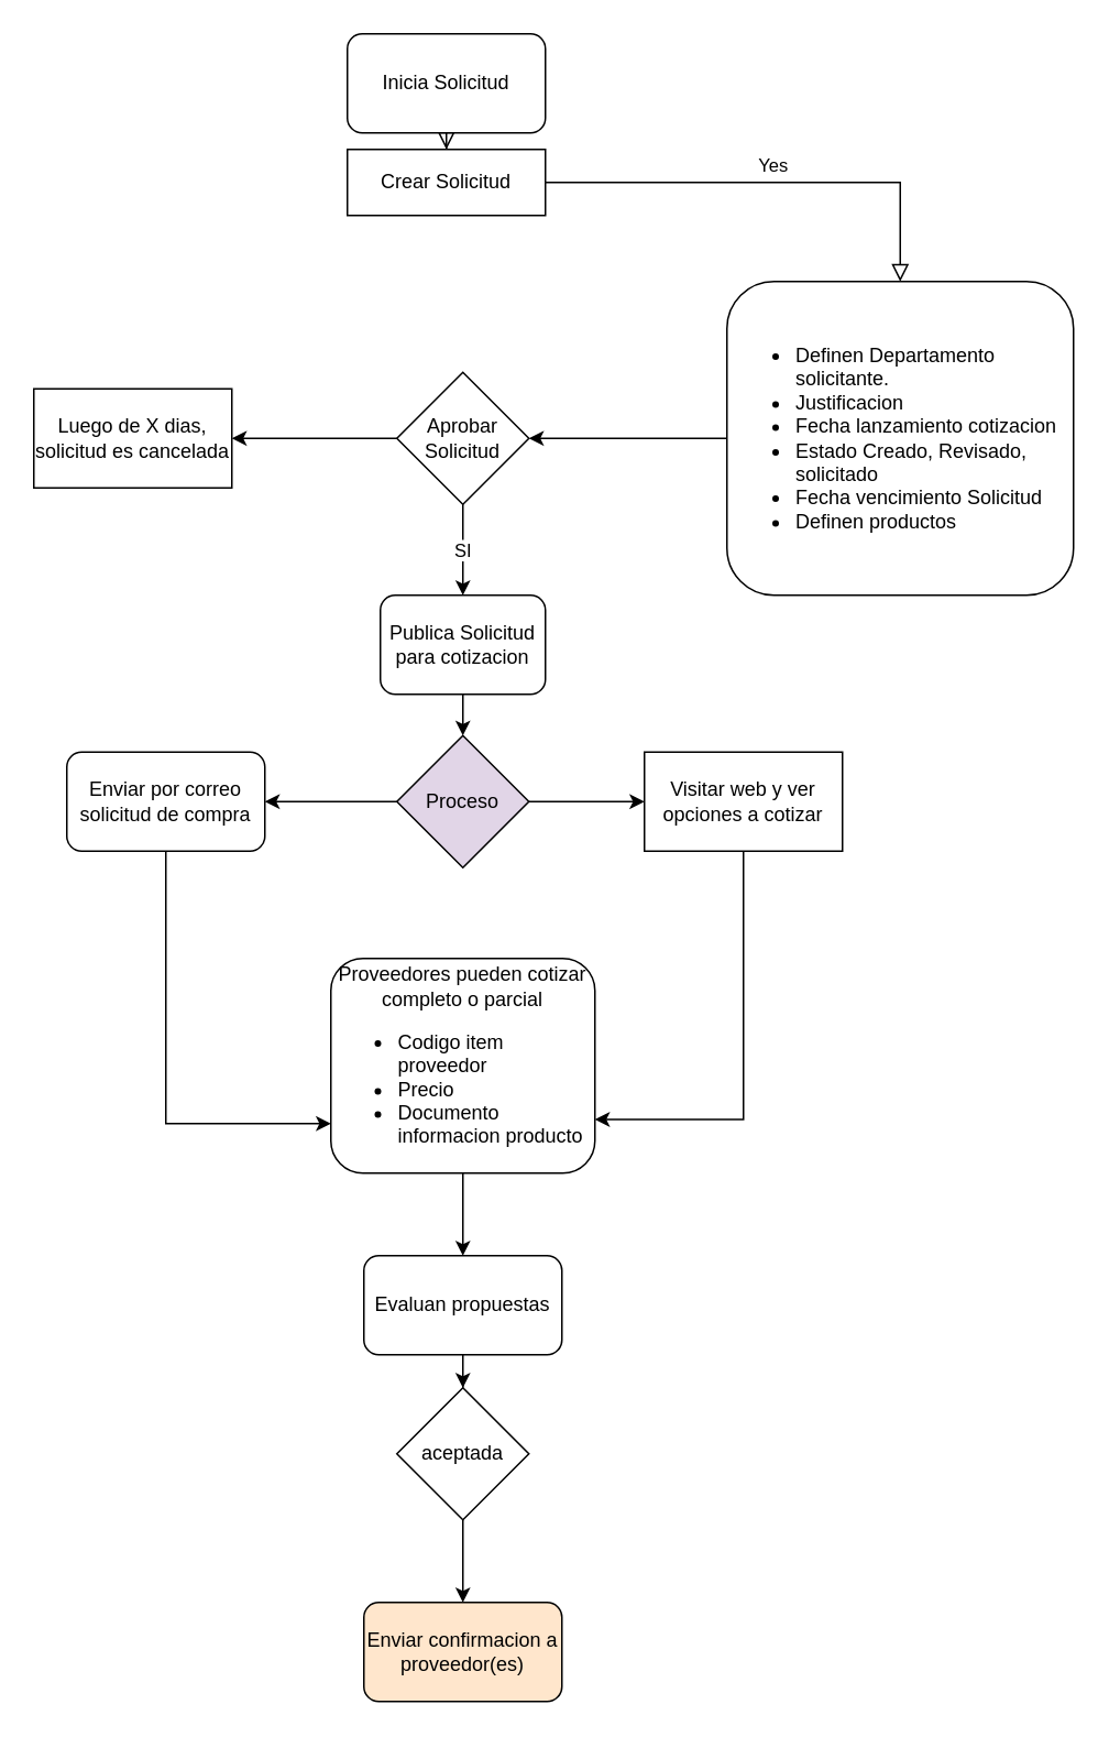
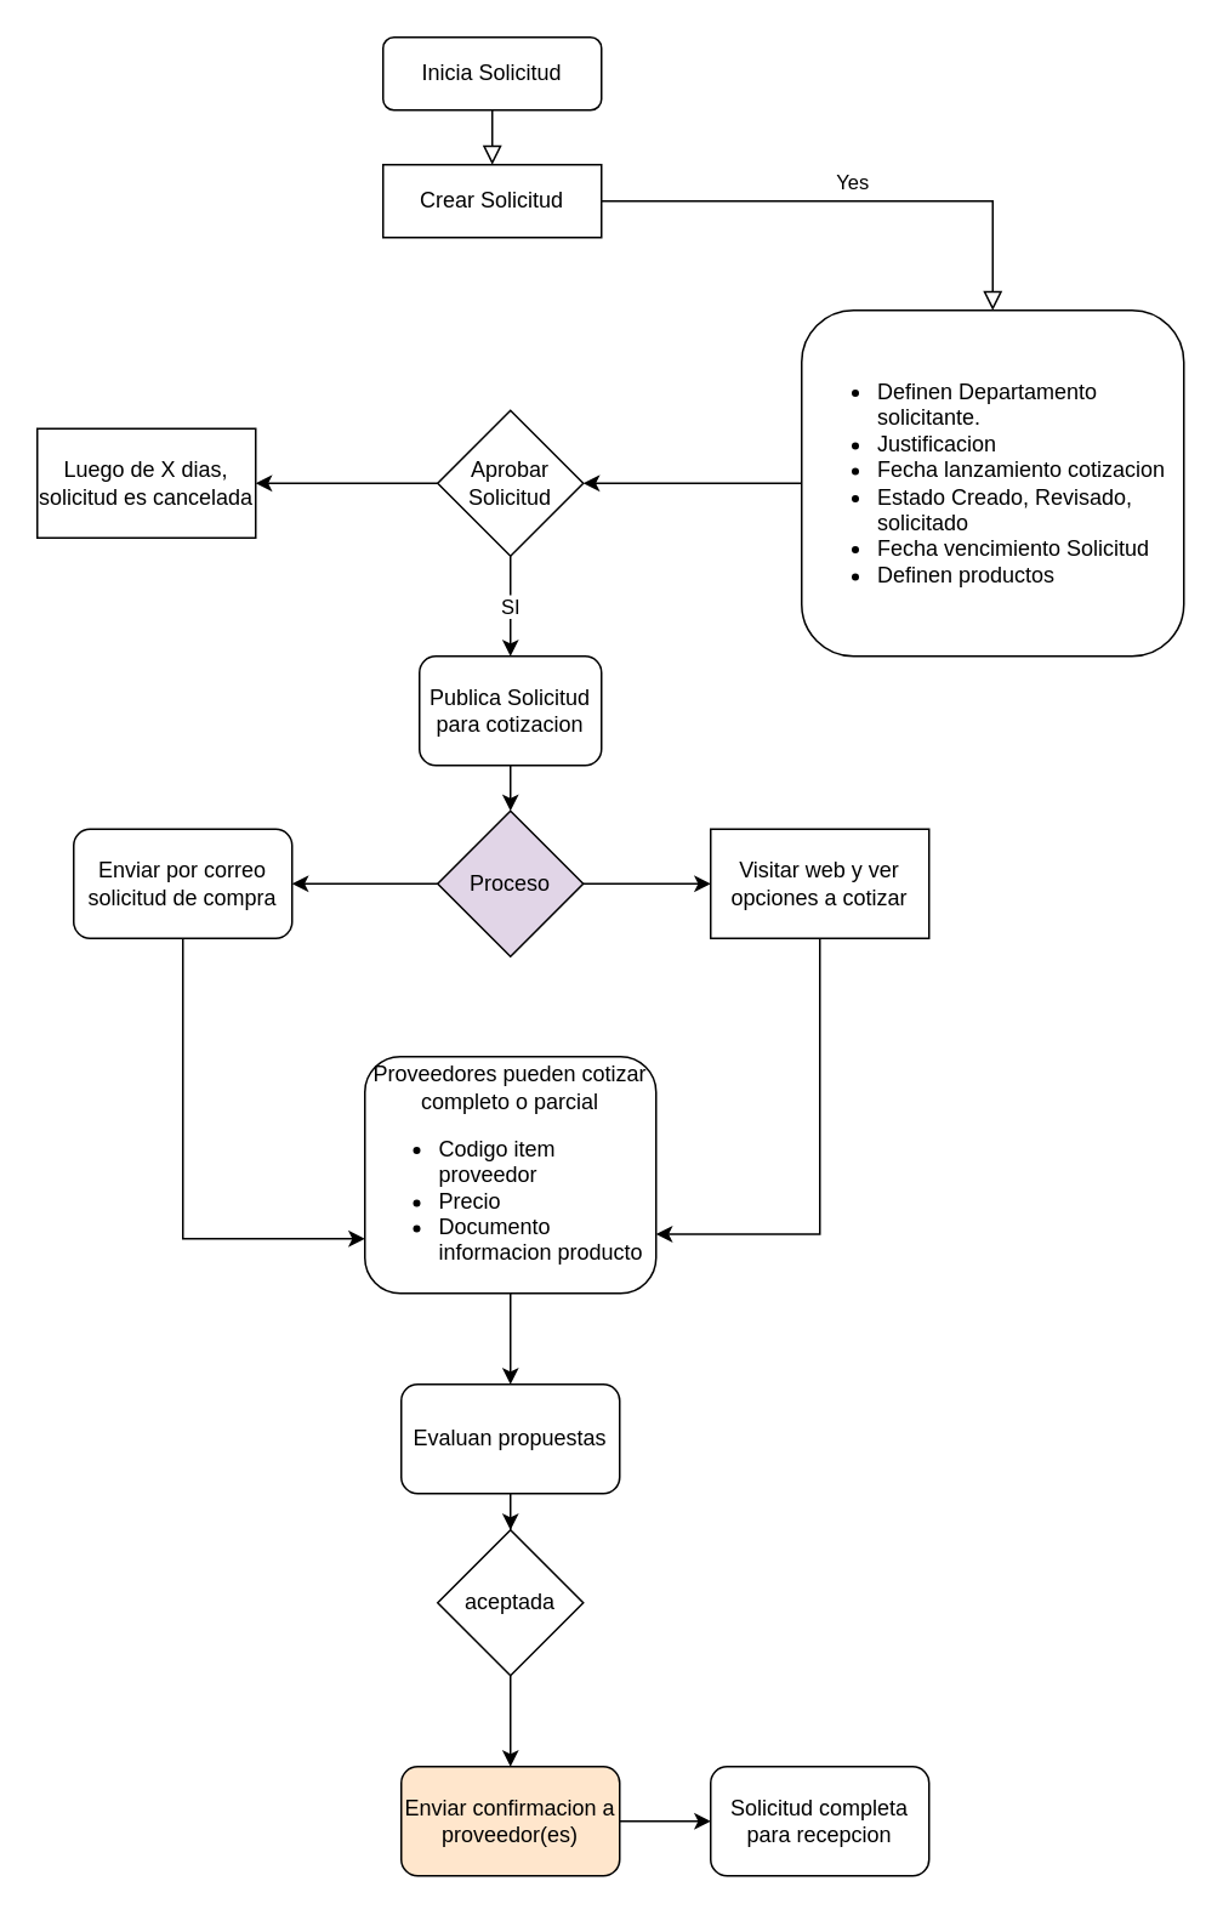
- <mxCell id="3" value="Inicia Solicitud&lt;br&gt;" style="rounded=1;whiteSpace=wrap;html=1;fontSize=12;glass=0;strokeWidth=1;shadow=0;" parent="1" vertex="1"><mxGeometry x="210" y="20" width="120" height="60" as="geometry" /></mxCell>
+ <mxCell id="3" value="Inicia Solicitud&lt;br&gt;" style="rounded=1;whiteSpace=wrap;html=1;fontSize=12;glass=0;strokeWidth=1;shadow=0;" parent="1" vertex="1"><mxGeometry x="210" y="20" width="120" height="40" as="geometry" /></mxCell>
+ <mxCell id="26" style="edgeStyle=orthogonalEdgeStyle;rounded=0;orthogonalLoop=1;jettySize=auto;html=1;" edge="1" parent="1" source="27" target="30"><mxGeometry relative="1" as="geometry" /></mxCell>
+ <mxCell id="30" value="Solicitud completa para recepcion" style="rounded=1;whiteSpace=wrap;html=1;" vertex="1" parent="1"><mxGeometry x="390" y="970" width="120" height="60" as="geometry" /></mxCell>
